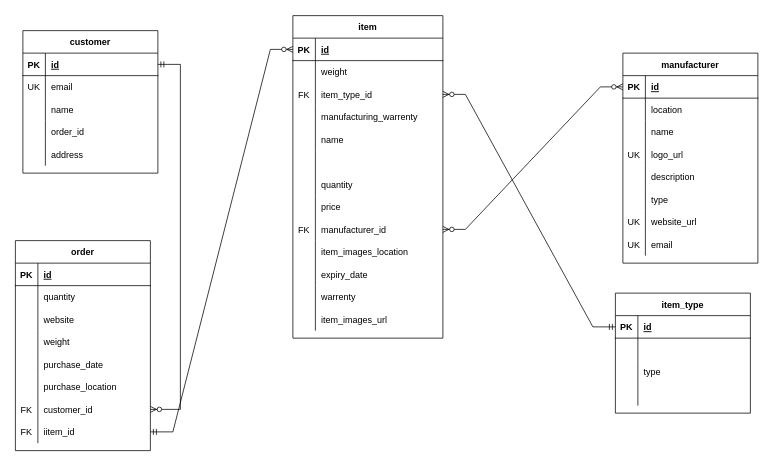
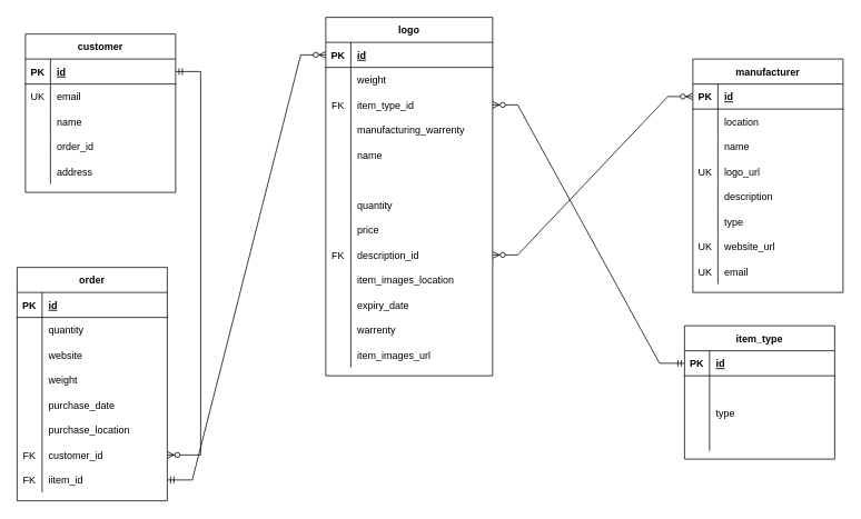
- <mxCell id="18" value="item" style="shape=table;startSize=30;container=1;collapsible=1;childLayout=tableLayout;fixedRows=1;rowLines=0;fontStyle=1;align=center;resizeLast=1;" parent="1" vertex="1"><mxGeometry x="390" y="20" width="200" height="430" as="geometry" /></mxCell>
+ <mxCell id="18" value="logo" style="shape=table;startSize=30;container=1;collapsible=1;childLayout=tableLayout;fixedRows=1;rowLines=0;fontStyle=1;align=center;resizeLast=1;" parent="1" vertex="1"><mxGeometry x="390" y="20" width="200" height="430" as="geometry" /></mxCell>
- <mxCell id="45" value="manufacturer_id" style="shape=partialRectangle;connectable=0;fillColor=none;top=0;left=0;bottom=0;right=0;align=left;spacingLeft=6;overflow=hidden;" parent="43" vertex="1"><mxGeometry x="30" width="170" height="30" as="geometry"><mxRectangle width="170" height="30" as="alternateBounds" /></mxGeometry></mxCell>
+ <mxCell id="45" value="description_id" style="shape=partialRectangle;connectable=0;fillColor=none;top=0;left=0;bottom=0;right=0;align=left;spacingLeft=6;overflow=hidden;" parent="43" vertex="1"><mxGeometry x="30" width="170" height="30" as="geometry"><mxRectangle width="170" height="30" as="alternateBounds" /></mxGeometry></mxCell>
